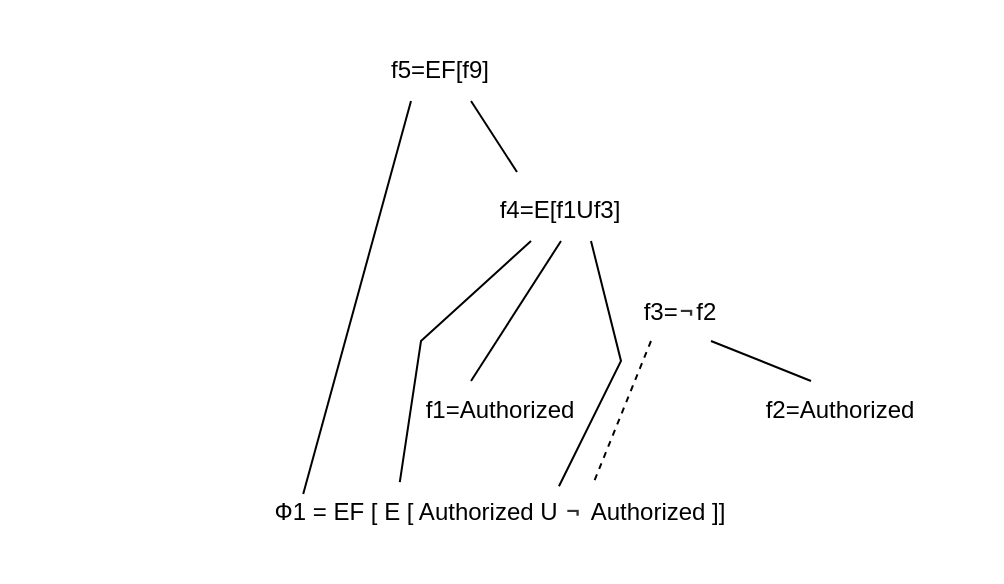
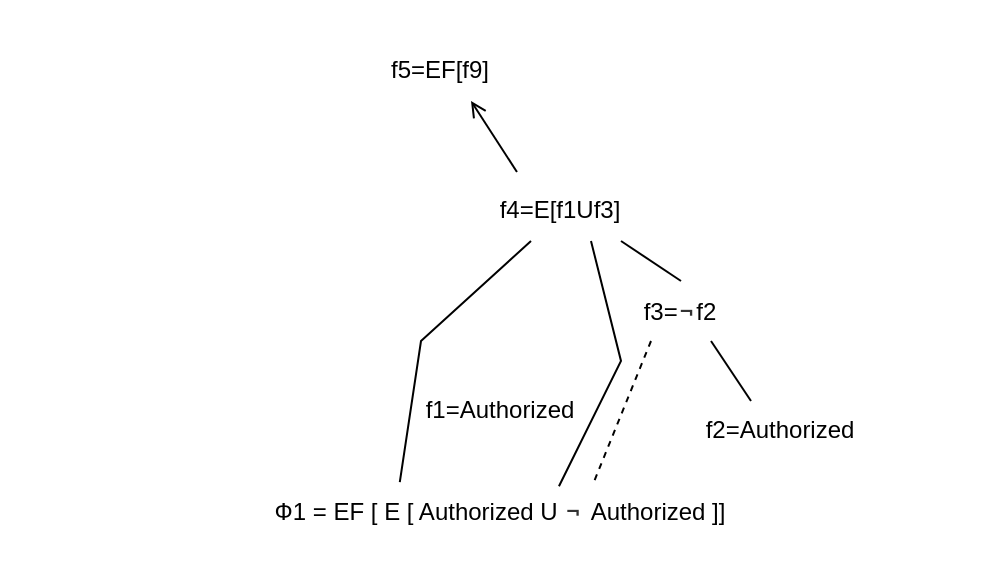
- <mxCell id="9" value="" style="endArrow=none;html=1;rounded=0;entryX=0.75;entryY=1;entryDx=0;entryDy=0;exitX=0.133;exitY=-0.15;exitDx=0;exitDy=0;exitPerimeter=0;" edge="1" parent="1" source="3" target="2"><mxGeometry width="50" height="50" relative="1" as="geometry"><mxPoint x="176" y="247" as="sourcePoint" /><mxPoint x="230" y="50" as="targetPoint" /></mxGeometry></mxCell>
+ <mxCell id="9" value="" style="endArrow=open;html=1;rounded=0;entryX=0.75;entryY=1;entryDx=0;entryDy=0;exitX=0.133;exitY=-0.15;exitDx=0;exitDy=0;exitPerimeter=0;" edge="1" parent="1" source="3" target="2"><mxGeometry width="50" height="50" relative="1" as="geometry"><mxPoint x="176" y="247" as="sourcePoint" /><mxPoint x="230" y="50" as="targetPoint" /></mxGeometry></mxCell>
+ <mxCell id="11" value="" style="endArrow=none;html=1;rounded=0;entryX=1;entryY=1;entryDx=0;entryDy=0;exitX=0.5;exitY=0;exitDx=0;exitDy=0;" edge="1" parent="1" source="4" target="3"><mxGeometry width="50" height="50" relative="1" as="geometry"><mxPoint x="278" y="106" as="sourcePoint" /><mxPoint x="255" y="70" as="targetPoint" /></mxGeometry></mxCell>
- <mxCell id="8" value="" style="endArrow=none;html=1;rounded=0;entryX=0.25;entryY=1;entryDx=0;entryDy=0;exitX=0.285;exitY=0.217;exitDx=0;exitDy=0;exitPerimeter=0;" edge="1" parent="1" source="7" target="2"><mxGeometry width="50" height="50" relative="1" as="geometry"><mxPoint x="370" y="250" as="sourcePoint" /><mxPoint x="420" y="200" as="targetPoint" /></mxGeometry></mxCell>
- <mxCell id="10" value="" style="endArrow=none;html=1;rounded=0;entryX=0.25;entryY=0;entryDx=0;entryDy=0;exitX=0.5;exitY=1;exitDx=0;exitDy=0;" edge="1" parent="1" source="3" target="5"><mxGeometry width="50" height="50" relative="1" as="geometry"><mxPoint x="268" y="96" as="sourcePoint" /><mxPoint x="245" y="60" as="targetPoint" /></mxGeometry></mxCell>
- <mxCell id="6" value="f2=Authorized" style="text;html=1;align=center;verticalAlign=middle;whiteSpace=wrap;rounded=0;" vertex="1" parent="1"><mxGeometry x="390" y="190" width="60" height="30" as="geometry" /></mxCell>
+ <mxCell id="6" value="f2=Authorized" style="text;html=1;align=center;verticalAlign=middle;whiteSpace=wrap;rounded=0;" vertex="1" parent="1"><mxGeometry x="360" y="200" width="60" height="30" as="geometry" /></mxCell>
